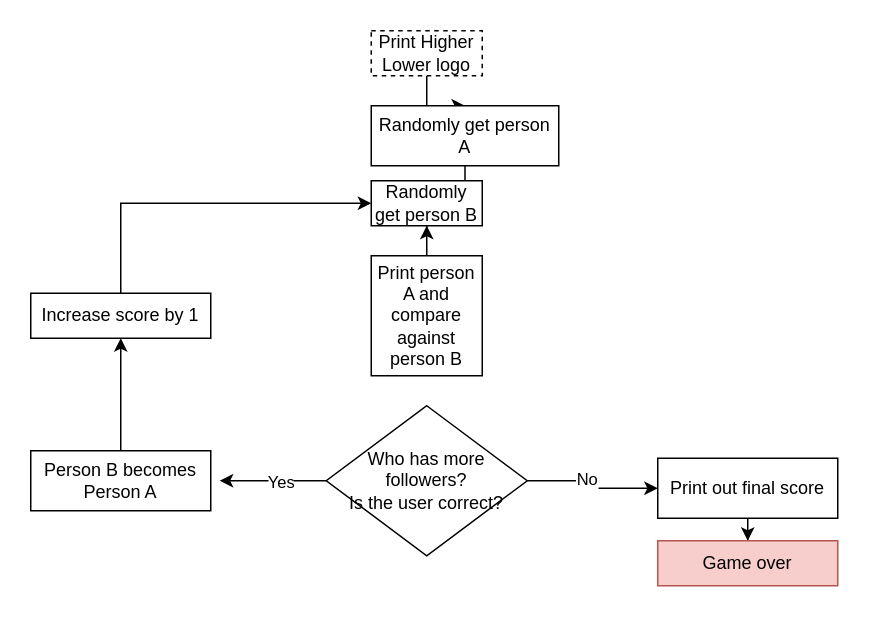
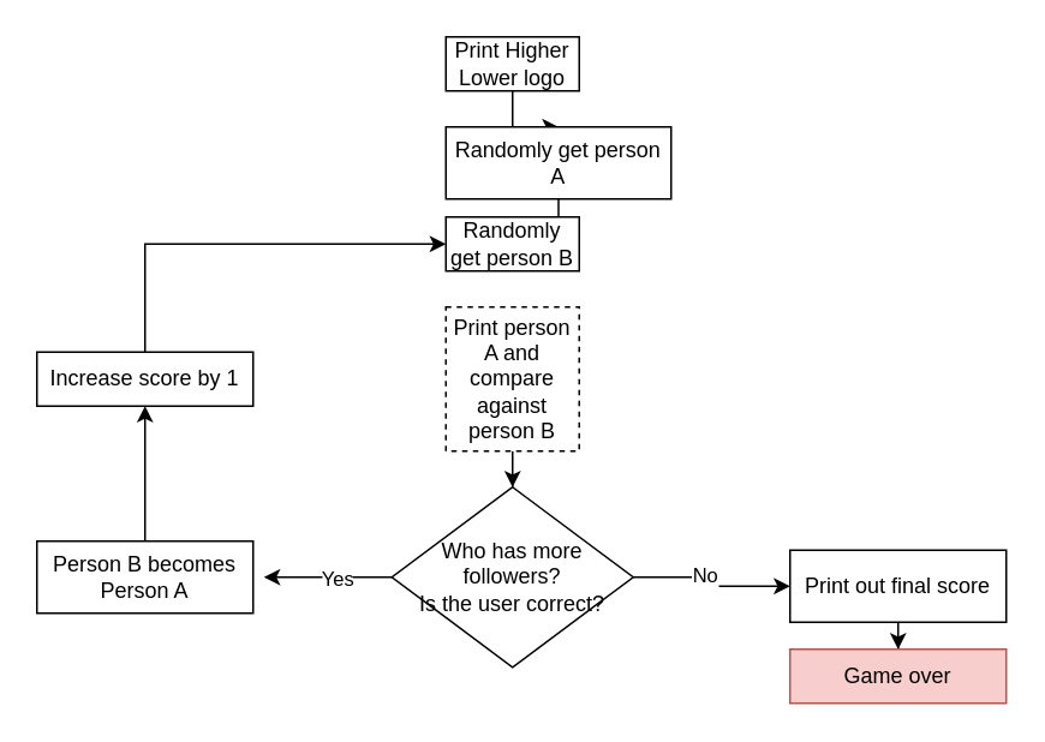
- <mxCell id="3" value="Print Higher Lower logo" style="rounded=0;whiteSpace=wrap;html=1;dashed=1;" vertex="1" parent="1"><mxGeometry x="247" y="20" width="74" height="30" as="geometry" /></mxCell>
+ <mxCell id="3" value="Print Higher Lower logo" style="rounded=0;whiteSpace=wrap;html=1;" vertex="1" parent="1"><mxGeometry x="247" y="20" width="74" height="30" as="geometry" /></mxCell>
- <mxCell id="7" value="" style="edgeStyle=orthogonalEdgeStyle;rounded=0;orthogonalLoop=1;jettySize=auto;html=1;" edge="1" parent="1" source="8" target="6"><mxGeometry relative="1" as="geometry" /></mxCell>
+ <mxCell id="7" value="" style="edgeStyle=orthogonalEdgeStyle;rounded=0;orthogonalLoop=1;jettySize=auto;html=1;" edge="1" parent="1" source="8" target="13"><mxGeometry relative="1" as="geometry" /></mxCell>
- <mxCell id="8" value="Print person A and compare against person B" style="rounded=0;whiteSpace=wrap;html=1;" vertex="1" parent="1"><mxGeometry x="247" y="170" width="74" height="80" as="geometry" /></mxCell>
+ <mxCell id="8" value="Print person A and compare against person B" style="rounded=0;whiteSpace=wrap;html=1;dashed=1;" vertex="1" parent="1"><mxGeometry x="247" y="170" width="74" height="80" as="geometry" /></mxCell>
